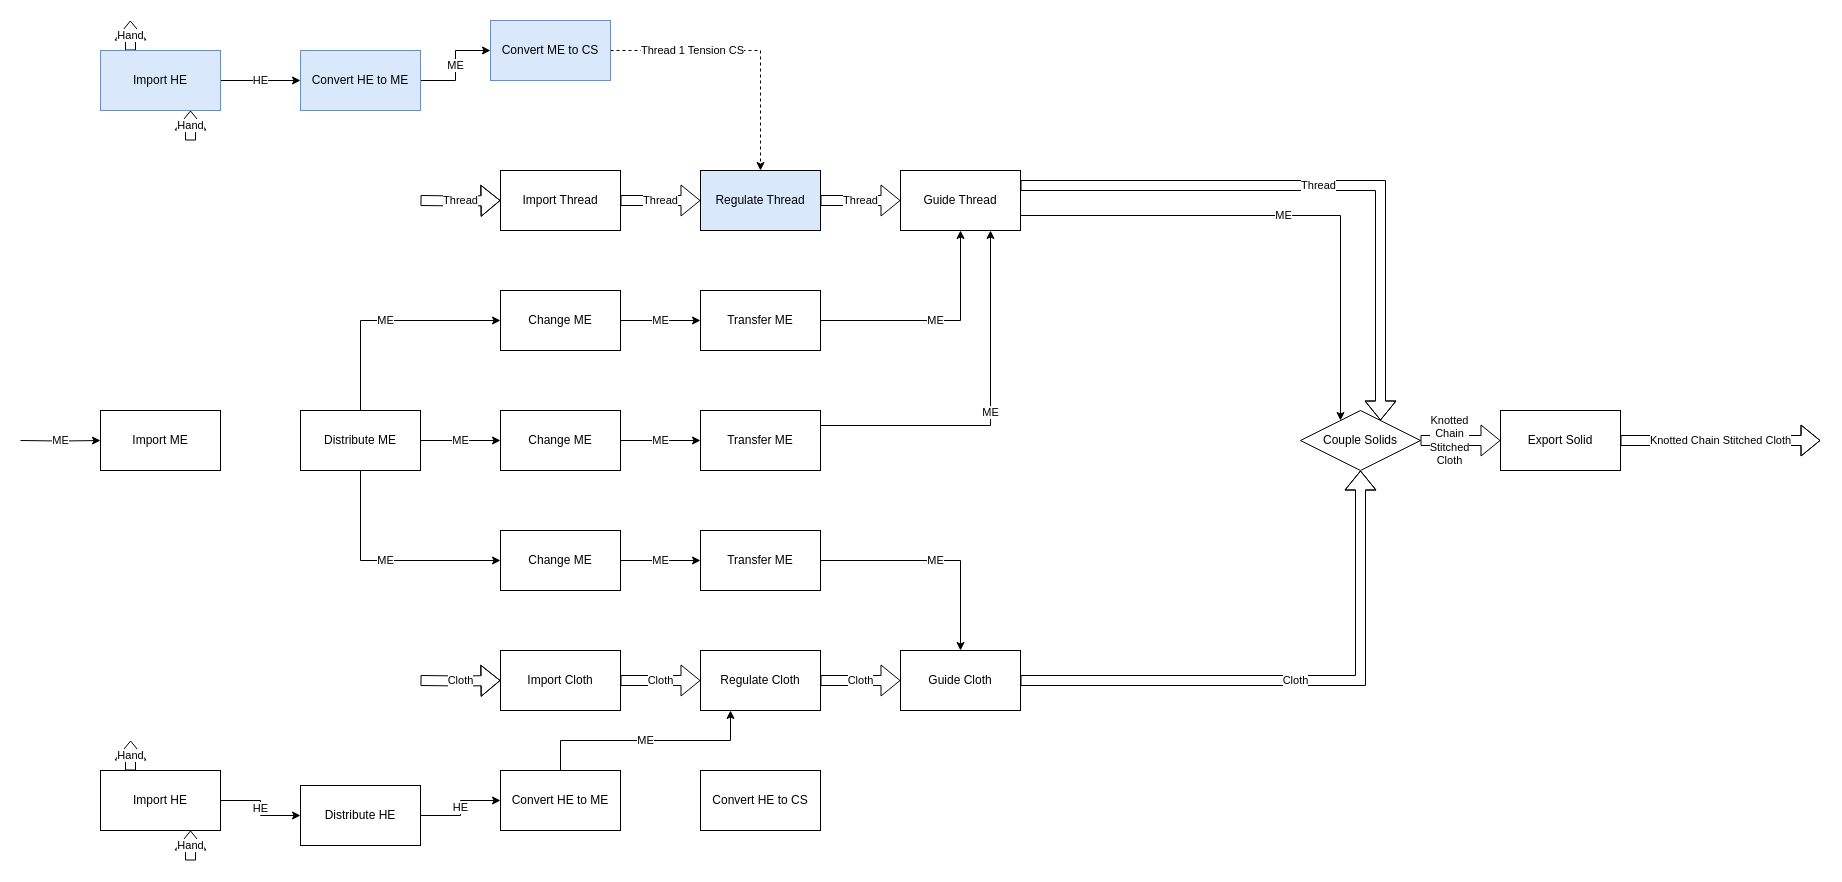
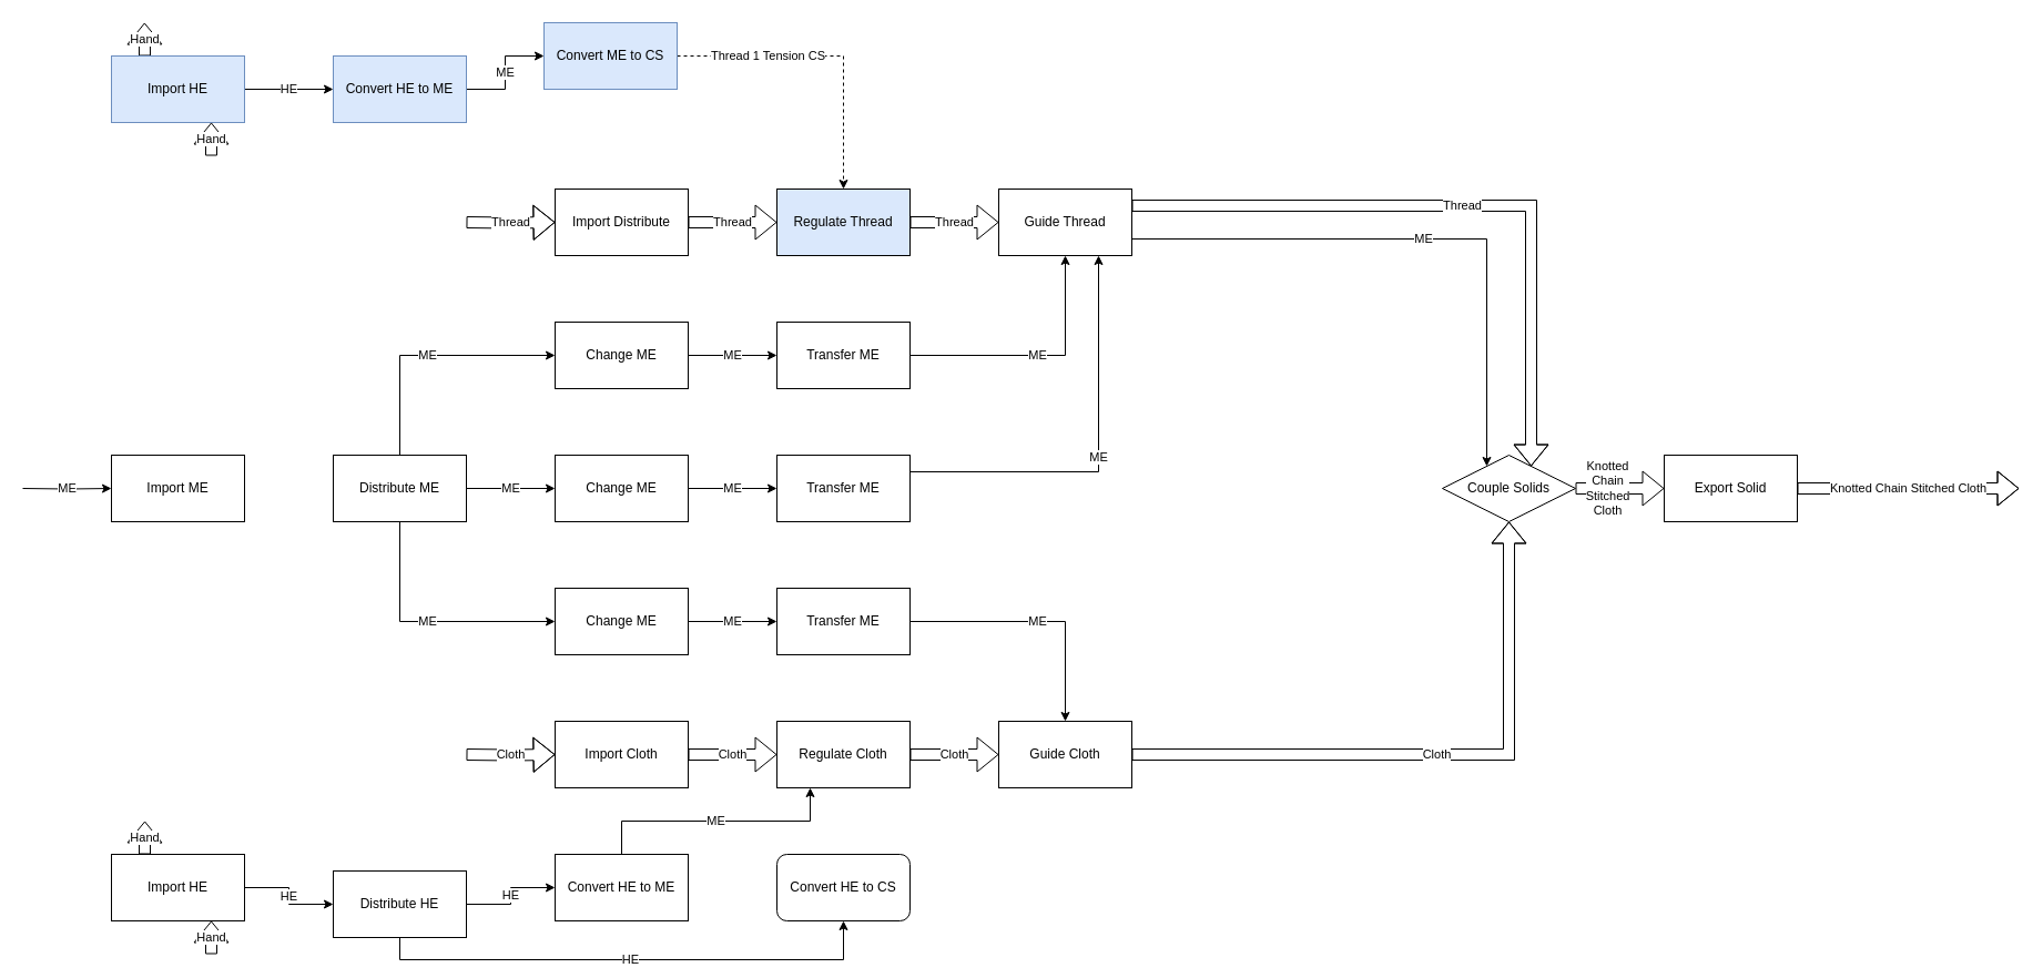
- <mxCell id="19" value="Import Thread" style="rounded=0;whiteSpace=wrap;html=1;" parent="1" vertex="1"><mxGeometry x="500" y="170" width="120" height="60" as="geometry" /></mxCell>
+ <mxCell id="19" value="Import Distribute" style="rounded=0;whiteSpace=wrap;html=1;" parent="1" vertex="1"><mxGeometry x="500" y="170" width="120" height="60" as="geometry" /></mxCell>
- <mxCell id="55" value="Convert HE to CS" style="rounded=0;whiteSpace=wrap;html=1;" parent="1" vertex="1"><mxGeometry x="700" y="770" width="120" height="60" as="geometry" /></mxCell>
+ <mxCell id="55" value="Convert HE to CS" style="whiteSpace=wrap;html=1;rounded=1;" parent="1" vertex="1"><mxGeometry x="700" y="770" width="120" height="60" as="geometry" /></mxCell>
+ <mxCell id="50" value="HE" style="edgeStyle=orthogonalEdgeStyle;rounded=0;orthogonalLoop=1;jettySize=auto;html=1;exitX=0.5;exitY=1;exitDx=0;exitDy=0;entryX=0.5;entryY=1;entryDx=0;entryDy=0;" parent="1" source="51" target="55" edge="1"><mxGeometry relative="1" as="geometry" /></mxCell>
